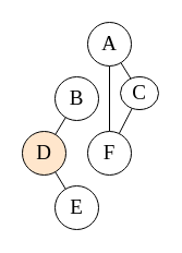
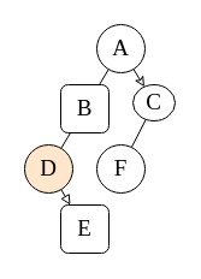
- <mxCell id="3" style="edgeStyle=none;html=1;endArrow=none;endFill=0;" edge="1" parent="1" source="4" target="10"><mxGeometry relative="1" as="geometry" /></mxCell>
+ <mxCell id="3" style="edgeStyle=none;html=1;endArrow=classic;endFill=0;" edge="1" parent="1" source="4" target="10"><mxGeometry relative="1" as="geometry" /></mxCell>
- <mxCell id="6" value="B" style="ellipse;whiteSpace=wrap;html=1;fontFamily=Times New Roman;fontSize=19;" parent="1" vertex="1"><mxGeometry x="50" y="70" width="40" height="40" as="geometry" /></mxCell>
+ <mxCell id="6" value="B" style="whiteSpace=wrap;html=1;fontFamily=Times New Roman;fontSize=19;rounded=1;" parent="1" vertex="1"><mxGeometry x="50" y="70" width="40" height="40" as="geometry" /></mxCell>
- <mxCell id="2" style="edgeStyle=none;html=1;endArrow=none;endFill=0;" edge="1" parent="1" source="4" target="11"><mxGeometry relative="1" as="geometry" /></mxCell>
+ <mxCell id="2" style="edgeStyle=none;html=1;endArrow=none;endFill=0;" edge="1" parent="1" source="4" target="6"><mxGeometry relative="1" as="geometry" /></mxCell>
- <mxCell id="7" style="edgeStyle=none;html=1;endArrow=none;endFill=0;" edge="1" parent="1" source="8" target="12"><mxGeometry relative="1" as="geometry" /></mxCell>
+ <mxCell id="7" style="edgeStyle=none;html=1;endArrow=block;endFill=0;" edge="1" parent="1" source="8" target="12"><mxGeometry relative="1" as="geometry" /></mxCell>
- <mxCell id="12" value="E" style="ellipse;whiteSpace=wrap;html=1;fontFamily=Times New Roman;fontSize=19;" parent="1" vertex="1"><mxGeometry x="50" y="170" width="40" height="40" as="geometry" /></mxCell>
+ <mxCell id="12" value="E" style="whiteSpace=wrap;html=1;fontFamily=Times New Roman;fontSize=19;rounded=1;" parent="1" vertex="1"><mxGeometry x="50" y="170" width="40" height="40" as="geometry" /></mxCell>
